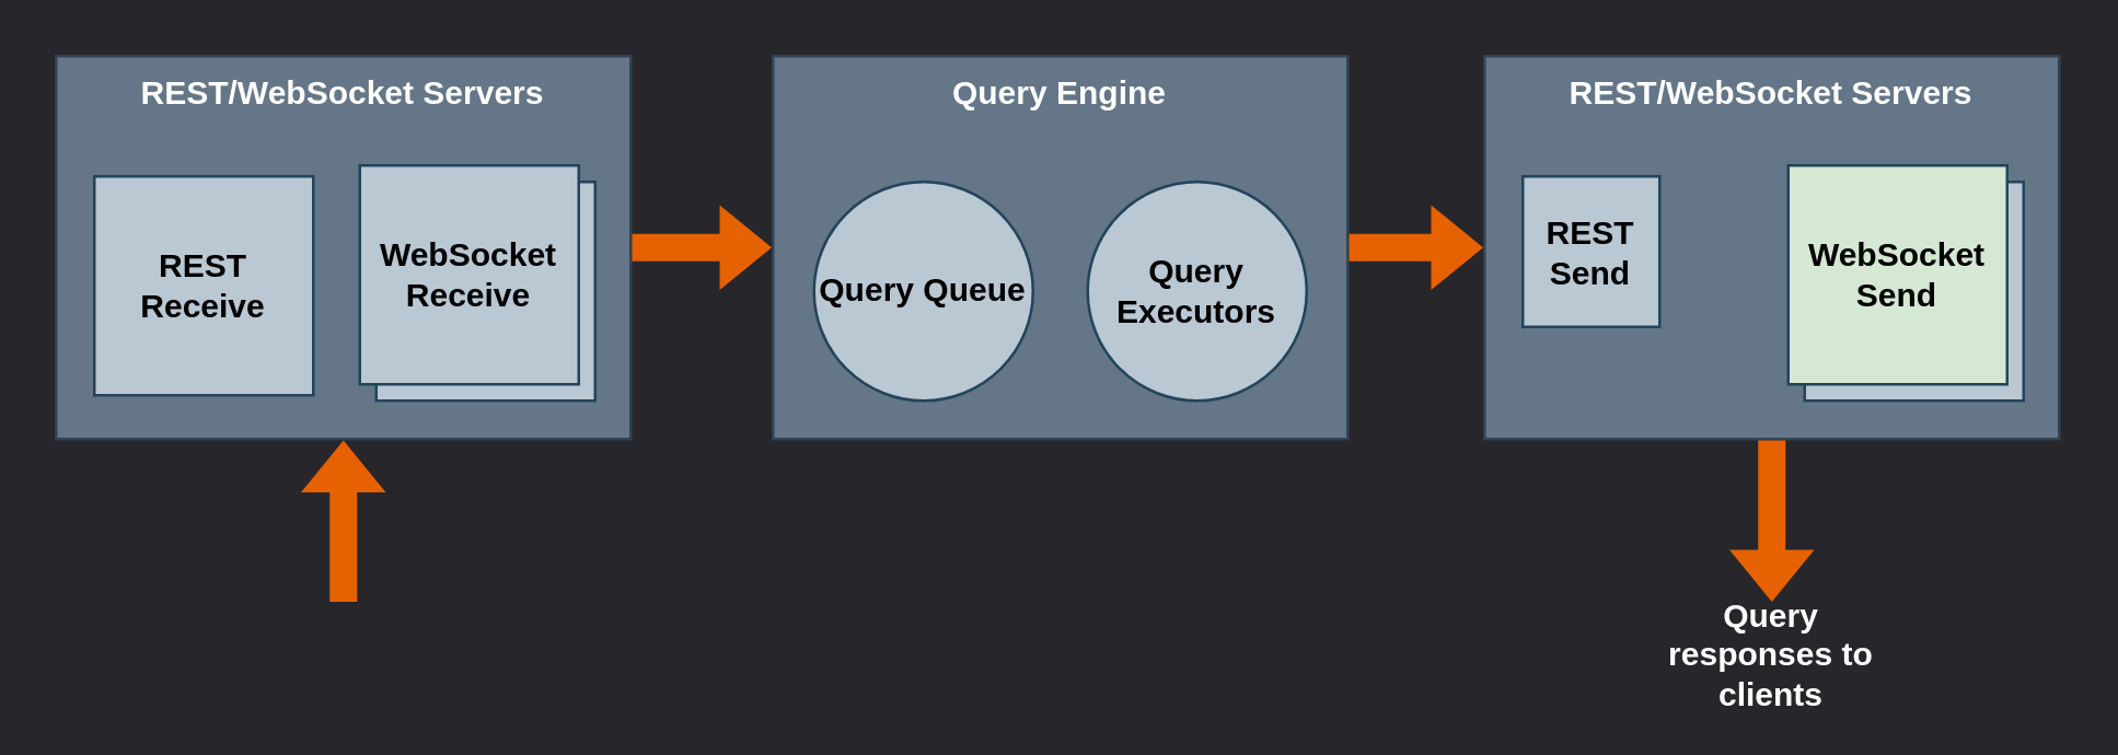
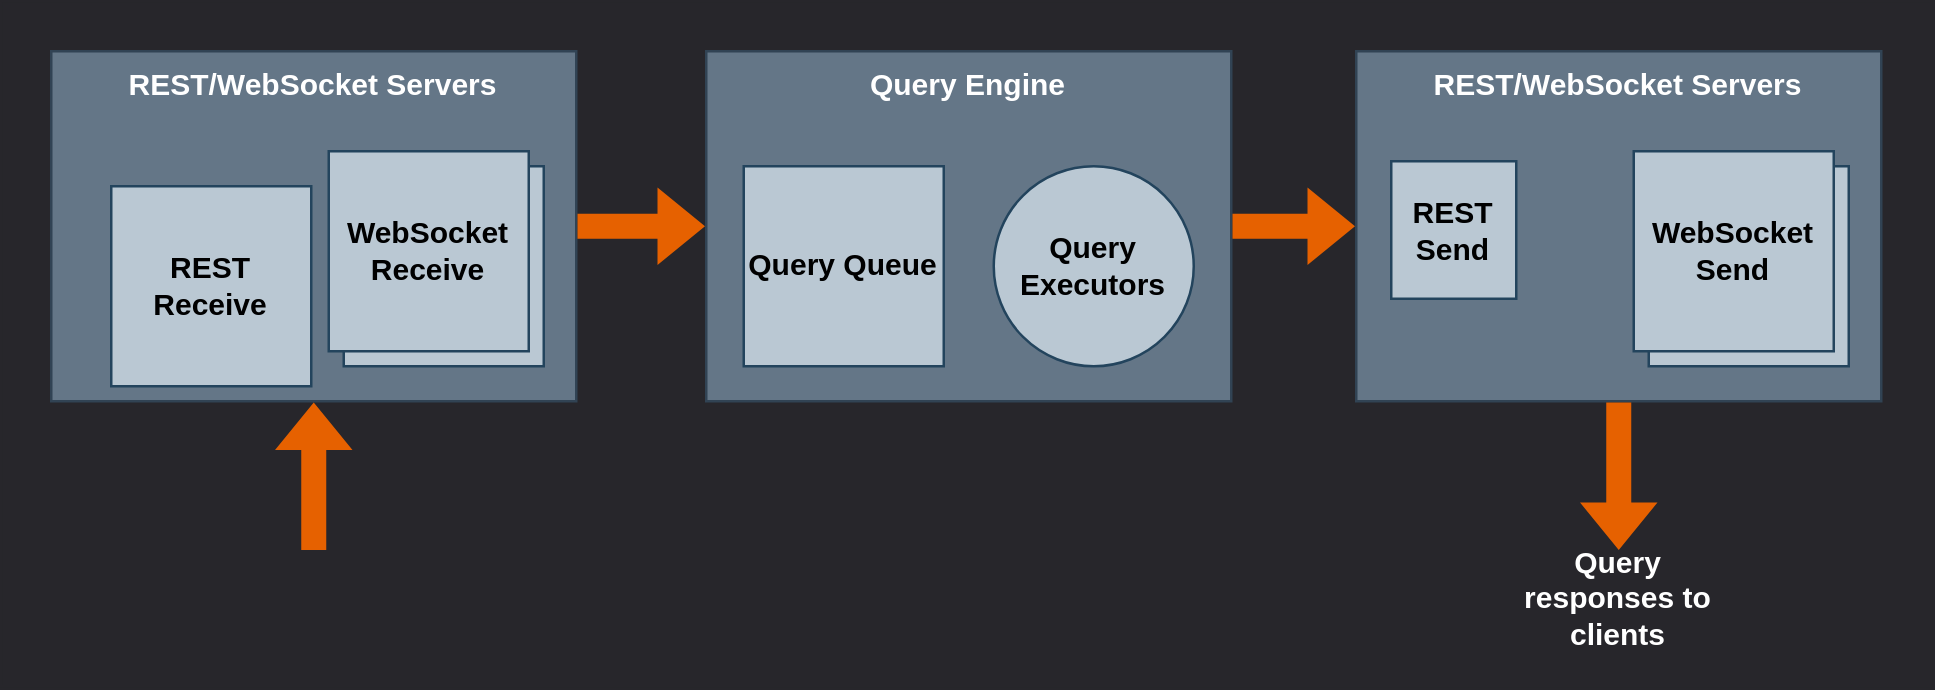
- <mxCell id="17" value="&lt;div&gt;&lt;b&gt;WebSocket&lt;/b&gt;&lt;/div&gt;&lt;div&gt;&lt;b&gt;Send&lt;/b&gt;&lt;/div&gt;" style="whiteSpace=wrap;html=1;aspect=fixed;fillColor=#d5e8d4;strokeColor=#23445d;verticalAlign=middle;" vertex="1" parent="1"><mxGeometry x="653" y="60" width="80" height="80" as="geometry" /></mxCell>
+ <mxCell id="17" value="&lt;div&gt;&lt;b&gt;WebSocket&lt;/b&gt;&lt;/div&gt;&lt;div&gt;&lt;b&gt;Send&lt;/b&gt;&lt;/div&gt;" style="whiteSpace=wrap;html=1;aspect=fixed;fillColor=#bac8d3;strokeColor=#23445d;verticalAlign=middle;" vertex="1" parent="1"><mxGeometry x="653" y="60" width="80" height="80" as="geometry" /></mxCell>
- <mxCell id="6" value="&lt;div&gt;&lt;b&gt;REST&lt;/b&gt;&lt;/div&gt;&lt;div&gt;&lt;b&gt;Receive &lt;/b&gt;&lt;/div&gt;" style="whiteSpace=wrap;html=1;aspect=fixed;fillColor=#bac8d3;strokeColor=#23445d;verticalAlign=middle;" vertex="1" parent="1"><mxGeometry x="34" y="64" width="80" height="80" as="geometry" /></mxCell>
+ <mxCell id="6" value="&lt;div&gt;&lt;b&gt;REST&lt;/b&gt;&lt;/div&gt;&lt;div&gt;&lt;b&gt;Receive &lt;/b&gt;&lt;/div&gt;" style="whiteSpace=wrap;html=1;aspect=fixed;fillColor=#bac8d3;strokeColor=#23445d;verticalAlign=middle;" vertex="1" parent="1"><mxGeometry x="44" y="74" width="80" height="80" as="geometry" /></mxCell>
- <mxCell id="3" value="&lt;b&gt;Query Queue&lt;br&gt;&lt;/b&gt;" style="ellipse;whiteSpace=wrap;html=1;aspect=fixed;fillColor=#bac8d3;strokeColor=#23445d;verticalAlign=middle;" vertex="1" parent="1"><mxGeometry x="297" y="66" width="80" height="80" as="geometry" /></mxCell>
+ <mxCell id="3" value="&lt;b&gt;Query Queue&lt;br&gt;&lt;/b&gt;" style="whiteSpace=wrap;html=1;aspect=fixed;fillColor=#bac8d3;strokeColor=#23445d;verticalAlign=middle;" vertex="1" parent="1"><mxGeometry x="297" y="66" width="80" height="80" as="geometry" /></mxCell>
